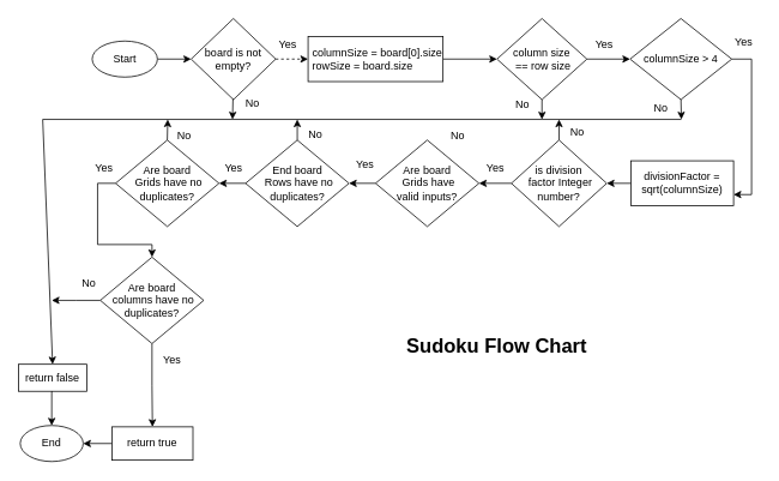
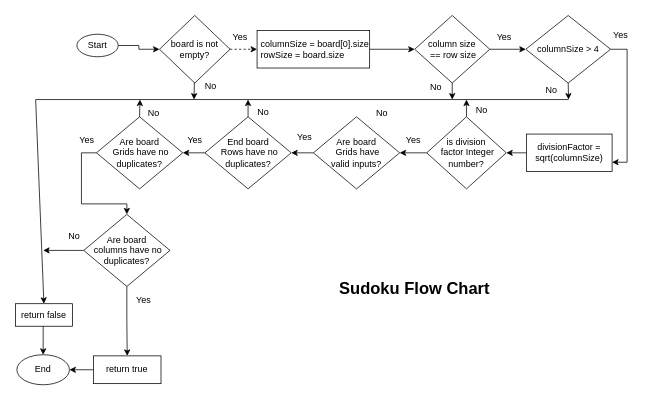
- <mxCell id="3" value="Start" style="ellipse;whiteSpace=wrap;html=1;" parent="1" vertex="1"><mxGeometry x="102" y="45" width="72.5" height="40" as="geometry" /></mxCell>
+ <mxCell id="3" value="Start" style="ellipse;whiteSpace=wrap;html=1;" parent="1" vertex="1"><mxGeometry x="102" y="45" width="55" height="30" as="geometry" /></mxCell>
